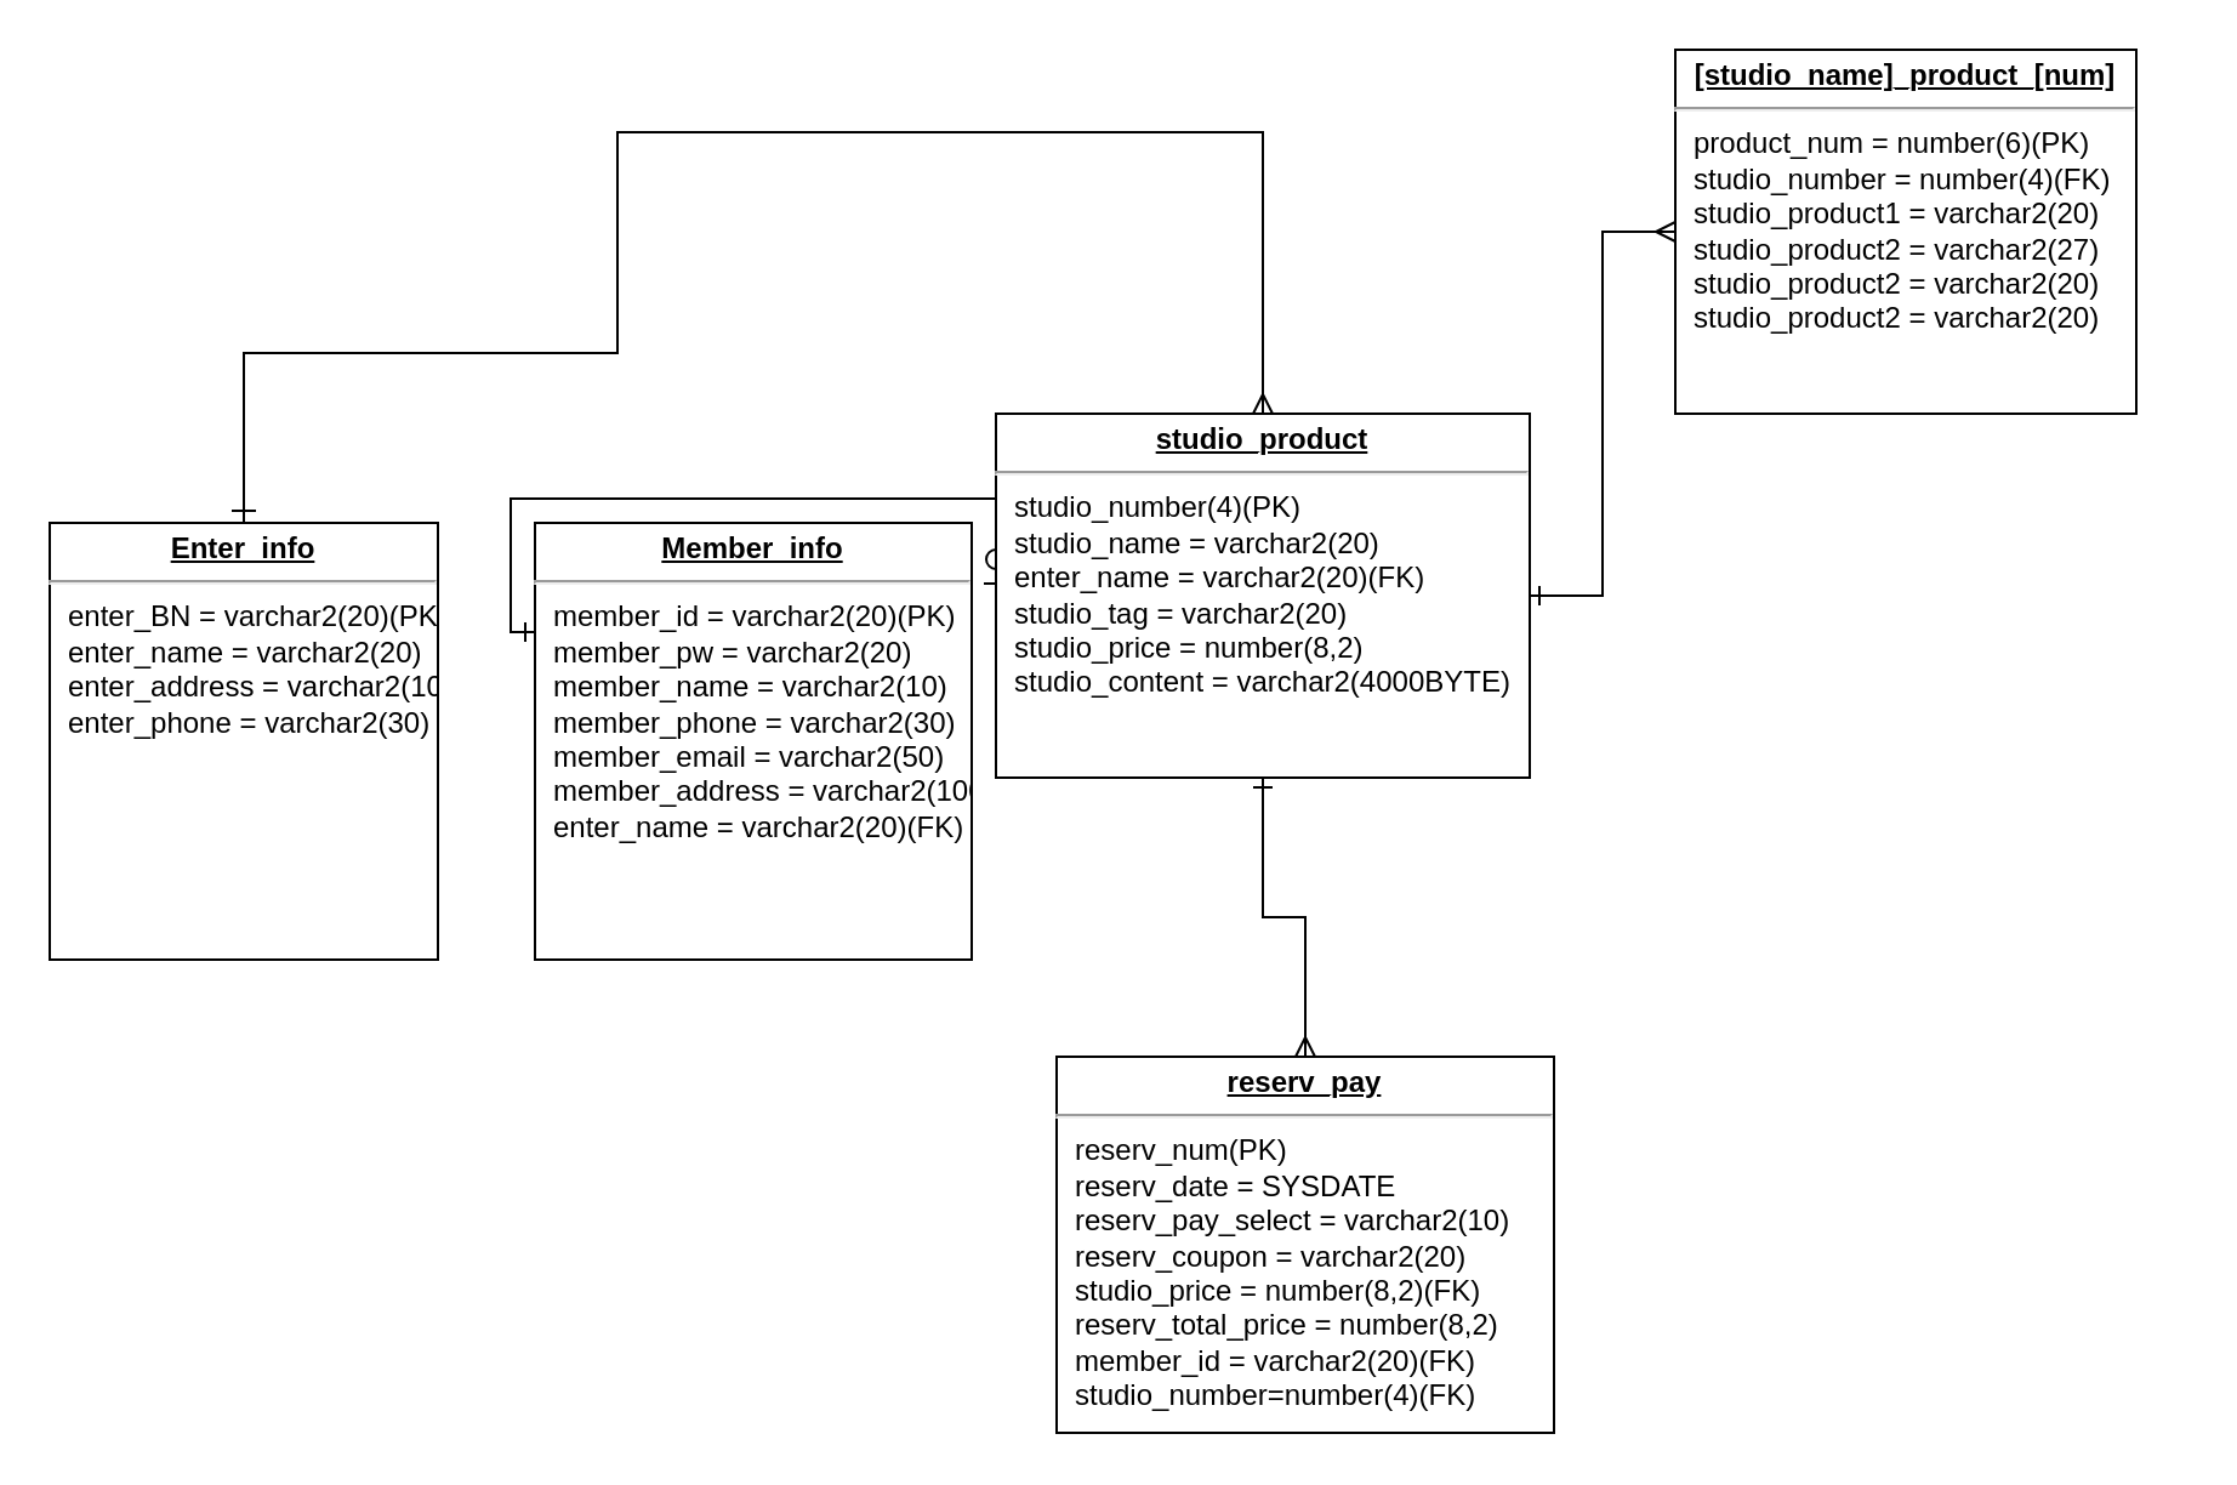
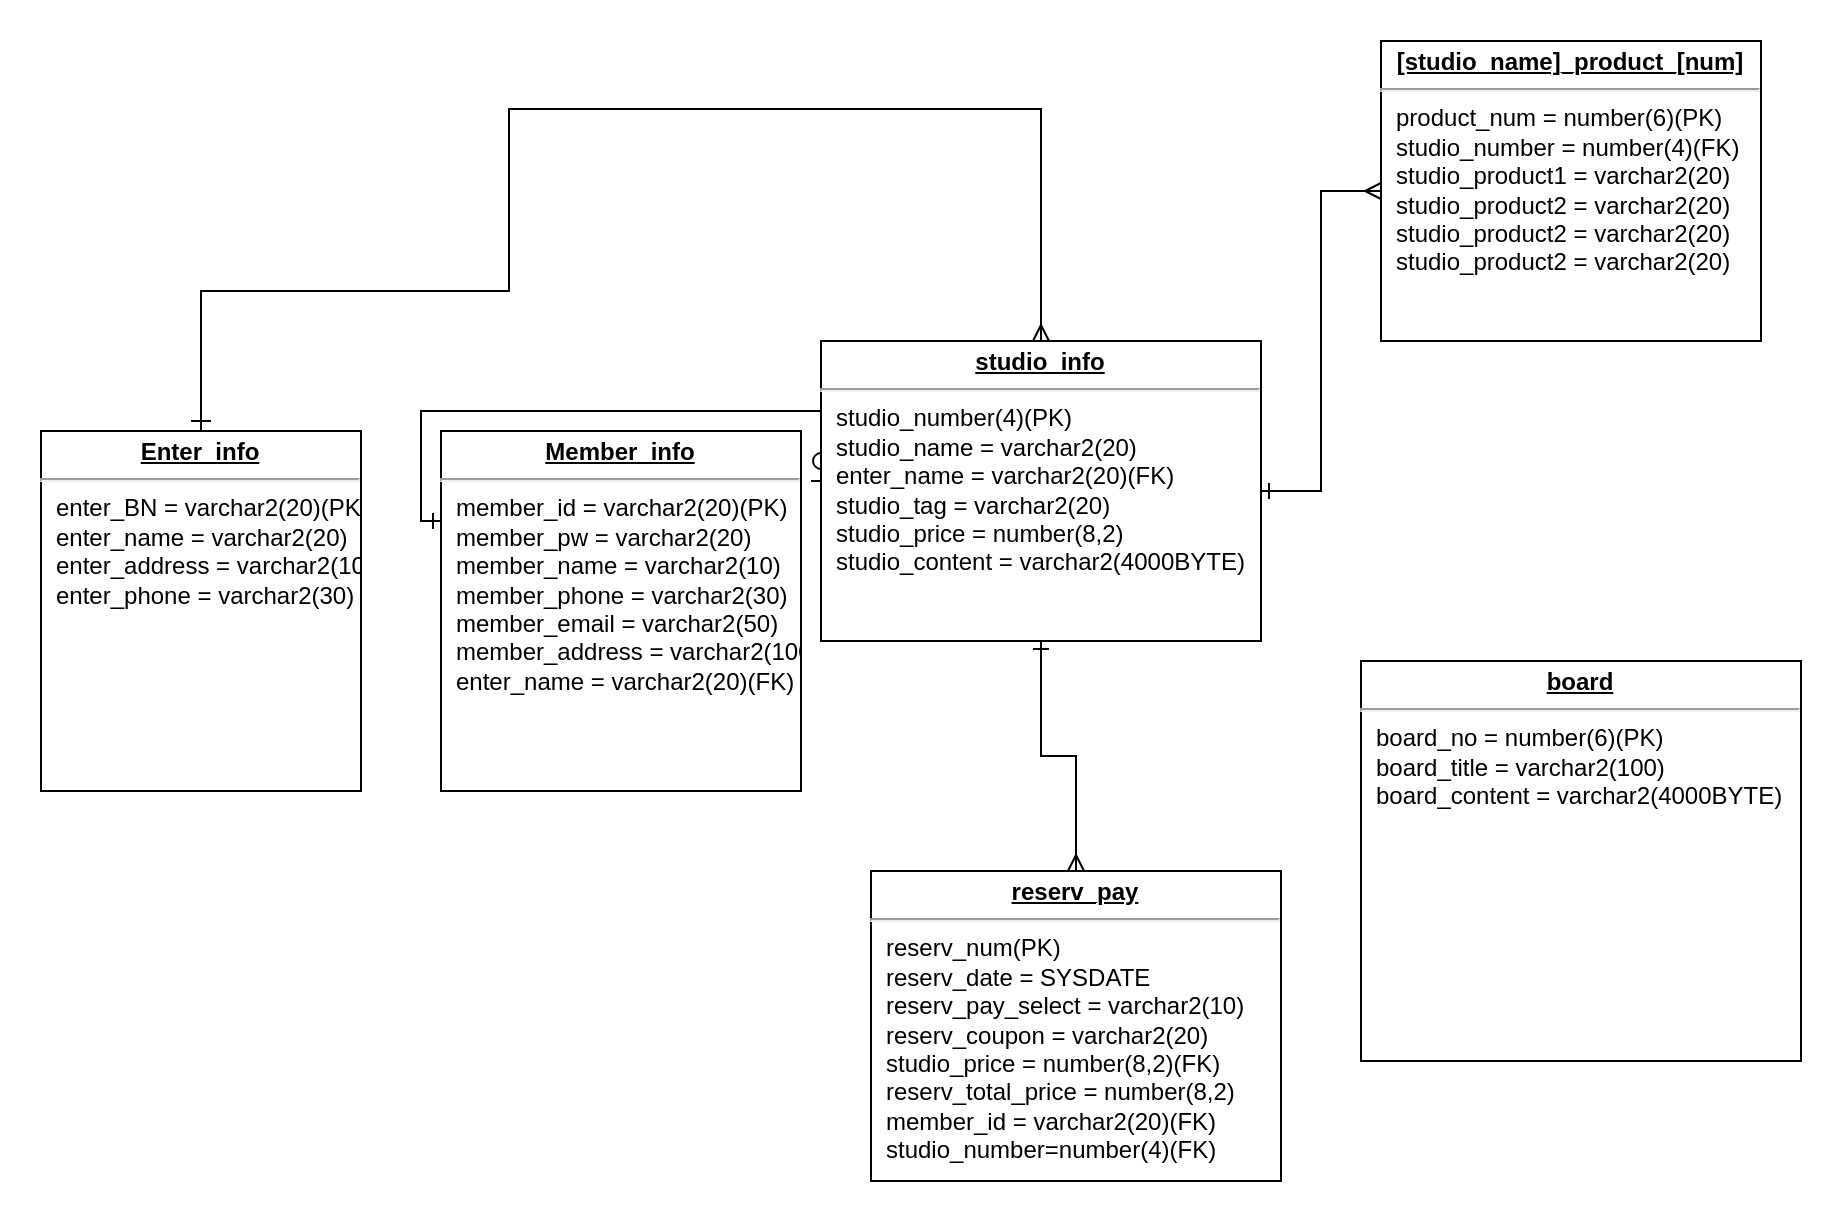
- <mxCell id="10" value="&lt;p style=&quot;margin: 0px ; margin-top: 4px ; text-align: center ; text-decoration: underline&quot;&gt;&lt;b&gt;[studio_name]_product_[num]&lt;/b&gt;&lt;/p&gt;&lt;hr&gt;&lt;p style=&quot;margin: 0px ; margin-left: 8px&quot;&gt;product_num = number(6)(PK)&lt;/p&gt;&lt;p style=&quot;margin: 0px ; margin-left: 8px&quot;&gt;studio_number = number(4)(FK)&lt;br&gt;&lt;/p&gt;&lt;p style=&quot;margin: 0px ; margin-left: 8px&quot;&gt;studio_product1 = varchar2(20)&amp;nbsp;&lt;/p&gt;&lt;p style=&quot;margin: 0px ; margin-left: 8px&quot;&gt;studio_product2 = varchar2(27)&amp;nbsp;&lt;br&gt;&lt;/p&gt;&lt;p style=&quot;margin: 0px ; margin-left: 8px&quot;&gt;studio_product2 = varchar2(20)&lt;br&gt;&lt;/p&gt;&lt;p style=&quot;margin: 0px ; margin-left: 8px&quot;&gt;studio_product2 = varchar2(20)&lt;br&gt;&lt;/p&gt;" style="verticalAlign=top;align=left;overflow=fill;fontSize=12;fontFamily=Helvetica;html=1;rounded=0;shadow=0;comic=0;labelBackgroundColor=none;strokeWidth=1" parent="1" vertex="1"><mxGeometry x="690" y="20" width="190" height="150" as="geometry" /></mxCell>
+ <mxCell id="10" value="&lt;p style=&quot;margin: 0px ; margin-top: 4px ; text-align: center ; text-decoration: underline&quot;&gt;&lt;b&gt;[studio_name]_product_[num]&lt;/b&gt;&lt;/p&gt;&lt;hr&gt;&lt;p style=&quot;margin: 0px ; margin-left: 8px&quot;&gt;product_num = number(6)(PK)&lt;/p&gt;&lt;p style=&quot;margin: 0px ; margin-left: 8px&quot;&gt;studio_number = number(4)(FK)&lt;br&gt;&lt;/p&gt;&lt;p style=&quot;margin: 0px ; margin-left: 8px&quot;&gt;studio_product1 = varchar2(20)&amp;nbsp;&lt;/p&gt;&lt;p style=&quot;margin: 0px ; margin-left: 8px&quot;&gt;studio_product2 = varchar2(20)&amp;nbsp;&lt;br&gt;&lt;/p&gt;&lt;p style=&quot;margin: 0px ; margin-left: 8px&quot;&gt;studio_product2 = varchar2(20)&lt;br&gt;&lt;/p&gt;&lt;p style=&quot;margin: 0px ; margin-left: 8px&quot;&gt;studio_product2 = varchar2(20)&lt;br&gt;&lt;/p&gt;" style="verticalAlign=top;align=left;overflow=fill;fontSize=12;fontFamily=Helvetica;html=1;rounded=0;shadow=0;comic=0;labelBackgroundColor=none;strokeWidth=1" parent="1" vertex="1"><mxGeometry x="690" y="20" width="190" height="150" as="geometry" /></mxCell>
- <mxCell id="7" value="&lt;p style=&quot;margin: 0px ; margin-top: 4px ; text-align: center ; text-decoration: underline&quot;&gt;&lt;b&gt;studio_product&lt;/b&gt;&lt;/p&gt;&lt;hr&gt;&lt;p style=&quot;margin: 0px ; margin-left: 8px&quot;&gt;studio_number(4)(PK)&lt;/p&gt;&lt;p style=&quot;margin: 0px ; margin-left: 8px&quot;&gt;studio_name = varchar2(20)&lt;br&gt;&lt;/p&gt;&lt;p style=&quot;margin: 0px ; margin-left: 8px&quot;&gt;enter_name = varchar2(20)(FK)&lt;/p&gt;&lt;p style=&quot;margin: 0px ; margin-left: 8px&quot;&gt;studio_tag = varchar2(20)&lt;br&gt;&lt;/p&gt;&lt;p style=&quot;margin: 0px ; margin-left: 8px&quot;&gt;studio_price = number(8,2)&lt;/p&gt;&lt;p style=&quot;margin: 0px ; margin-left: 8px&quot;&gt;studio_content = varchar2(4000BYTE)&lt;/p&gt;" style="verticalAlign=top;align=left;overflow=fill;fontSize=12;fontFamily=Helvetica;html=1;rounded=0;shadow=0;comic=0;labelBackgroundColor=none;strokeWidth=1" parent="1" vertex="1"><mxGeometry x="410" y="170" width="220" height="150" as="geometry" /></mxCell>
+ <mxCell id="7" value="&lt;p style=&quot;margin: 0px ; margin-top: 4px ; text-align: center ; text-decoration: underline&quot;&gt;&lt;b&gt;studio_info&lt;/b&gt;&lt;/p&gt;&lt;hr&gt;&lt;p style=&quot;margin: 0px ; margin-left: 8px&quot;&gt;studio_number(4)(PK)&lt;/p&gt;&lt;p style=&quot;margin: 0px ; margin-left: 8px&quot;&gt;studio_name = varchar2(20)&lt;br&gt;&lt;/p&gt;&lt;p style=&quot;margin: 0px ; margin-left: 8px&quot;&gt;enter_name = varchar2(20)(FK)&lt;/p&gt;&lt;p style=&quot;margin: 0px ; margin-left: 8px&quot;&gt;studio_tag = varchar2(20)&lt;br&gt;&lt;/p&gt;&lt;p style=&quot;margin: 0px ; margin-left: 8px&quot;&gt;studio_price = number(8,2)&lt;/p&gt;&lt;p style=&quot;margin: 0px ; margin-left: 8px&quot;&gt;studio_content = varchar2(4000BYTE)&lt;/p&gt;" style="verticalAlign=top;align=left;overflow=fill;fontSize=12;fontFamily=Helvetica;html=1;rounded=0;shadow=0;comic=0;labelBackgroundColor=none;strokeWidth=1" parent="1" vertex="1"><mxGeometry x="410" y="170" width="220" height="150" as="geometry" /></mxCell>
+ <mxCell id="9" value="&lt;p style=&quot;margin: 0px ; margin-top: 4px ; text-align: center ; text-decoration: underline&quot;&gt;&lt;b&gt;board&lt;/b&gt;&lt;/p&gt;&lt;hr&gt;&lt;p style=&quot;margin: 0px ; margin-left: 8px&quot;&gt;board_no = number(6)(PK)&lt;br&gt;&lt;/p&gt;&lt;p style=&quot;margin: 0px ; margin-left: 8px&quot;&gt;board_title = varchar2(100)&lt;br&gt;board_content = varchar2(4000BYTE)&lt;/p&gt;" style="verticalAlign=top;align=left;overflow=fill;fontSize=12;fontFamily=Helvetica;html=1;rounded=0;shadow=0;comic=0;labelBackgroundColor=none;strokeWidth=1" parent="1" vertex="1"><mxGeometry x="680" y="330" width="220" height="200" as="geometry" /></mxCell>
